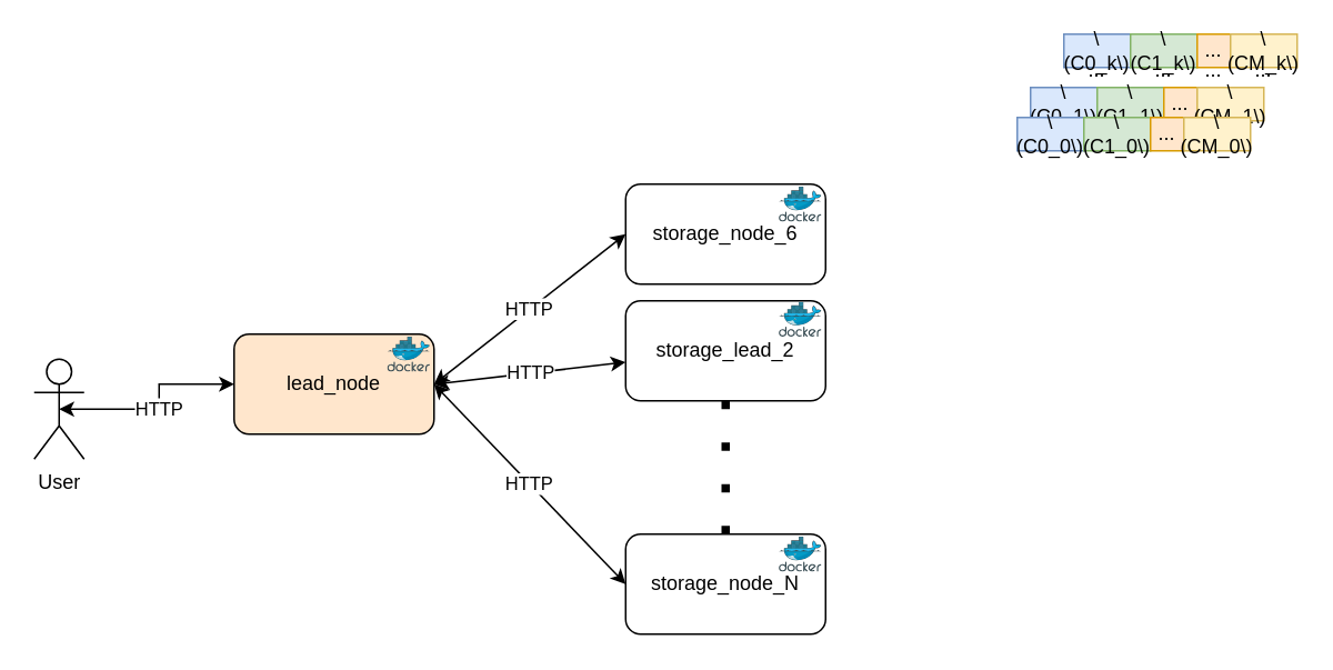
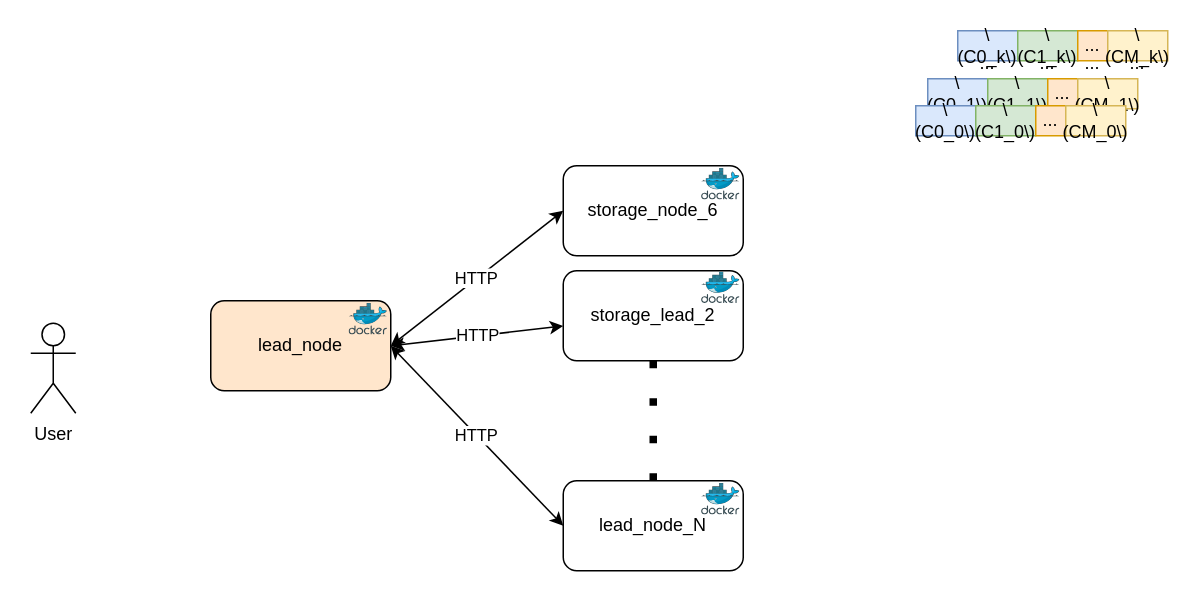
- <mxCell id="6" value="HTTP" style="edgeStyle=orthogonalEdgeStyle;rounded=0;orthogonalLoop=1;jettySize=auto;html=1;exitX=0.5;exitY=0.5;exitDx=0;exitDy=0;exitPerimeter=0;entryX=0;entryY=0.5;entryDx=0;entryDy=0;startArrow=classic;startFill=1;" edge="1" parent="1" source="7" target="5"><mxGeometry relative="1" as="geometry" /></mxCell>
- <mxCell id="11" value="storage_node_N" style="rounded=1;whiteSpace=wrap;html=1;" vertex="1" parent="1"><mxGeometry x="375" y="320" width="120" height="60" as="geometry" /></mxCell>
+ <mxCell id="11" value="lead_node_N" style="rounded=1;whiteSpace=wrap;html=1;" vertex="1" parent="1"><mxGeometry x="375" y="320" width="120" height="60" as="geometry" /></mxCell>
